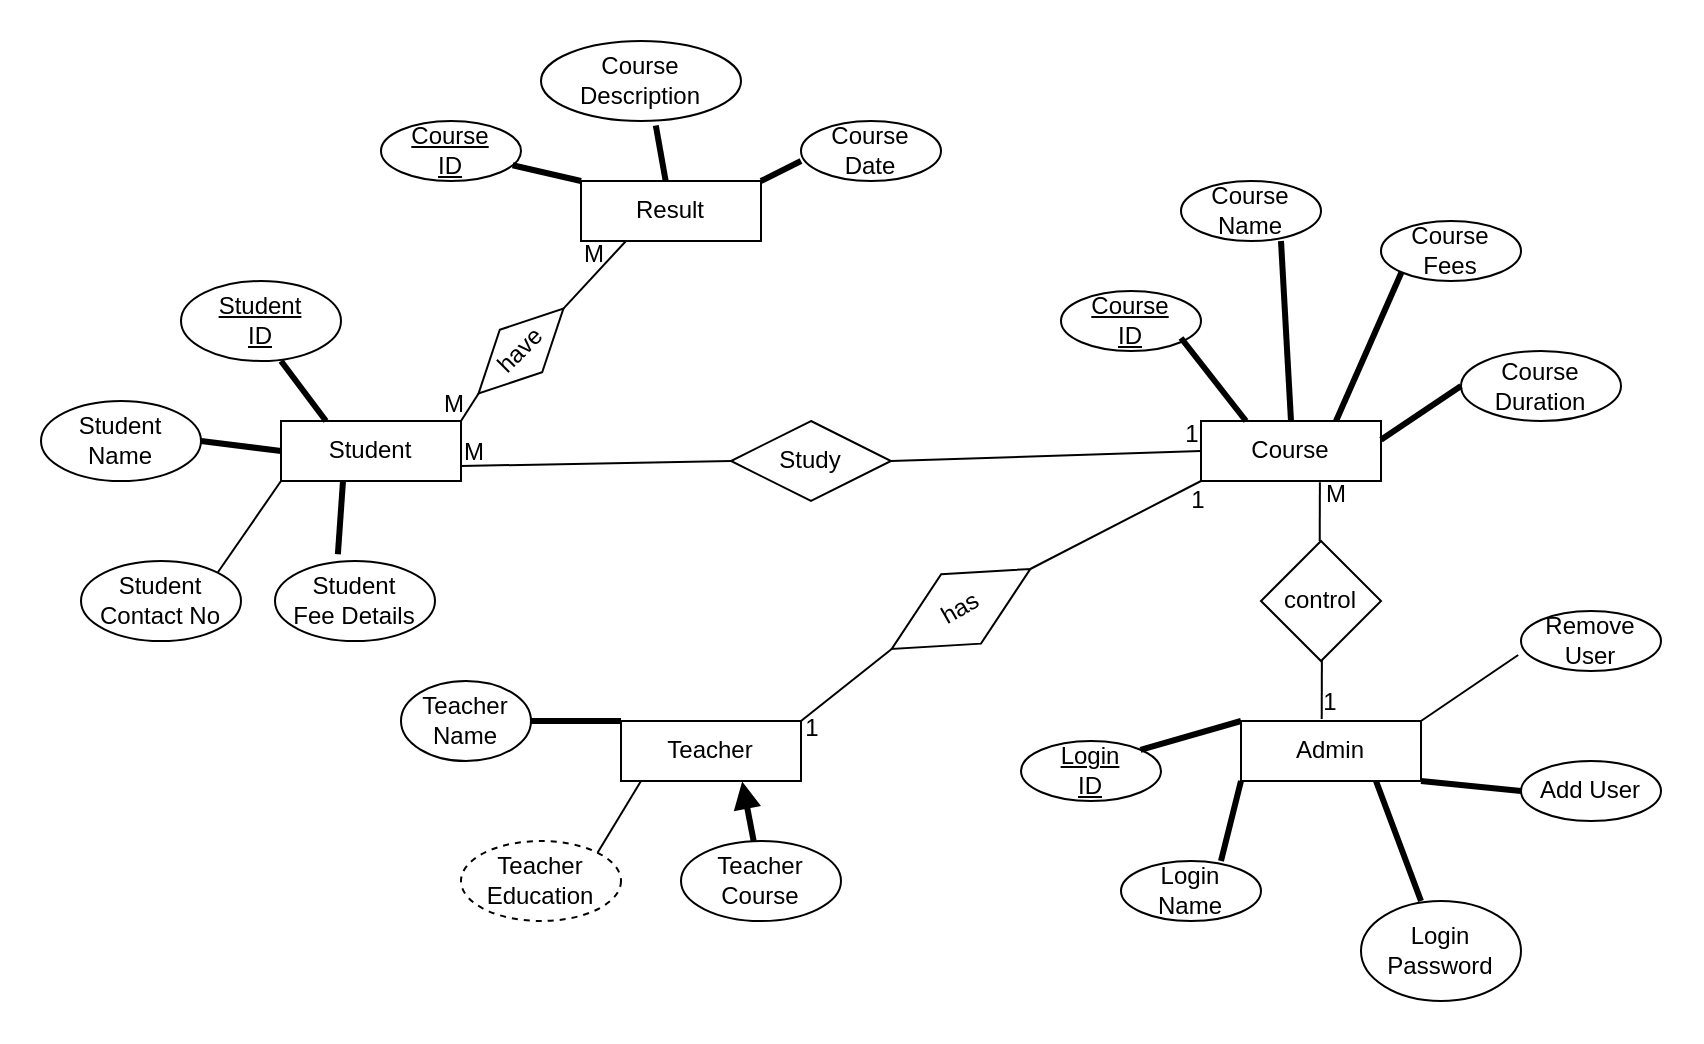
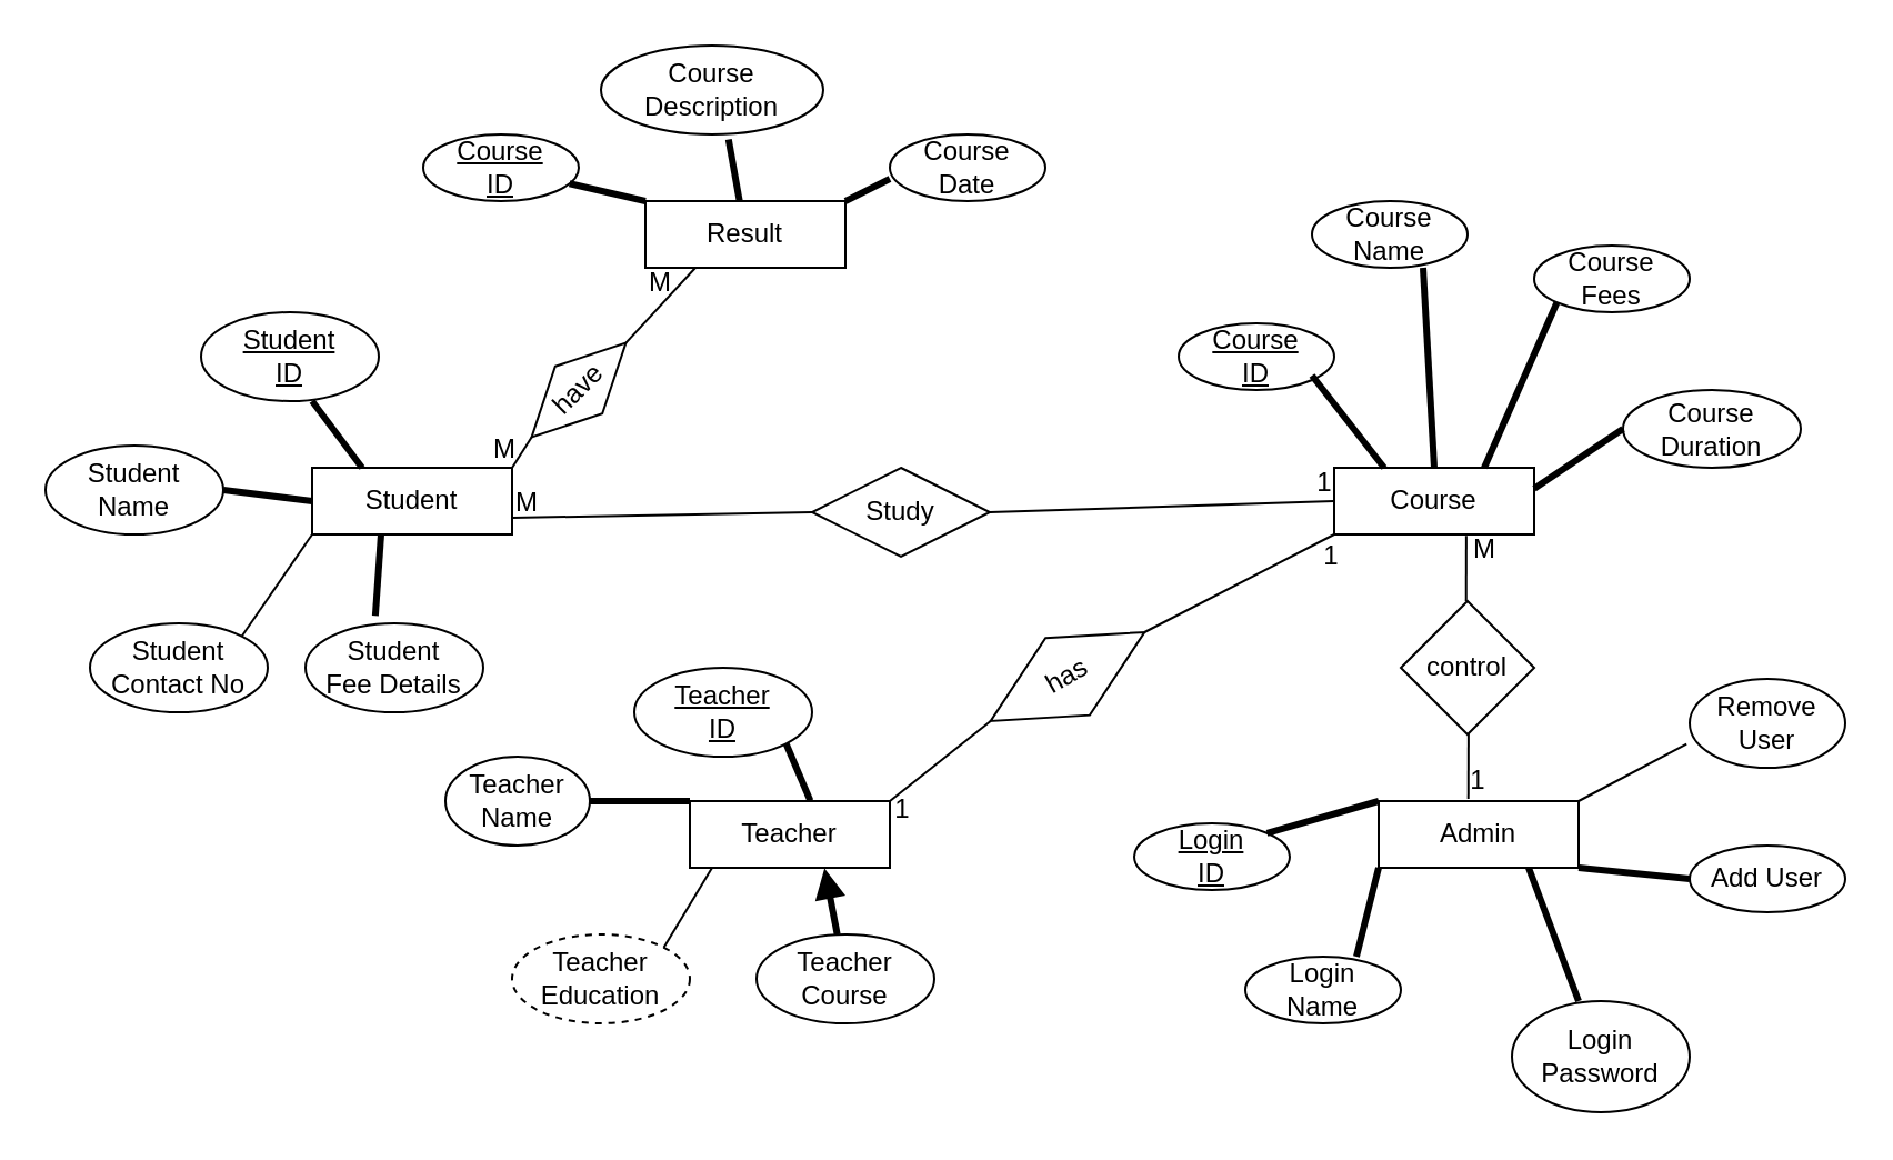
+ <mxCell id="30" value="Teacher&lt;br&gt;ID" style="ellipse;whiteSpace=wrap;html=1;fontStyle=4" parent="1" vertex="1"><mxGeometry x="285" y="300" width="80" height="40" as="geometry" /></mxCell>
- <mxCell id="39" value="Remove&lt;br&gt;User" style="ellipse;whiteSpace=wrap;html=1;" parent="1" vertex="1"><mxGeometry x="760" y="305" width="70" height="30" as="geometry" /></mxCell>
+ <mxCell id="39" value="Remove&lt;br&gt;User" style="ellipse;whiteSpace=wrap;html=1;" parent="1" vertex="1"><mxGeometry x="760" y="305" width="70" height="40" as="geometry" /></mxCell>
+ <mxCell id="33" value="" style="endArrow=none;html=1;entryX=1;entryY=1;entryDx=0;entryDy=0;exitX=0.602;exitY=-0.007;exitDx=0;exitDy=0;exitPerimeter=0;strokeWidth=3;" parent="1" source="4" target="30" edge="1"><mxGeometry width="50" height="50" relative="1" as="geometry"><mxPoint x="350" y="370" as="sourcePoint" /><mxPoint x="380.57" y="400.21" as="targetPoint" /></mxGeometry></mxCell>
